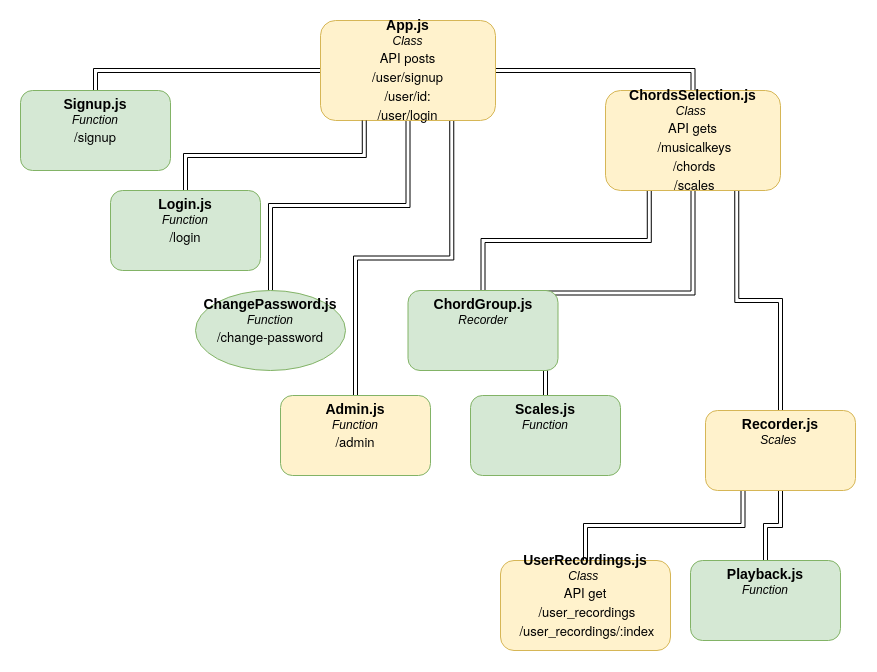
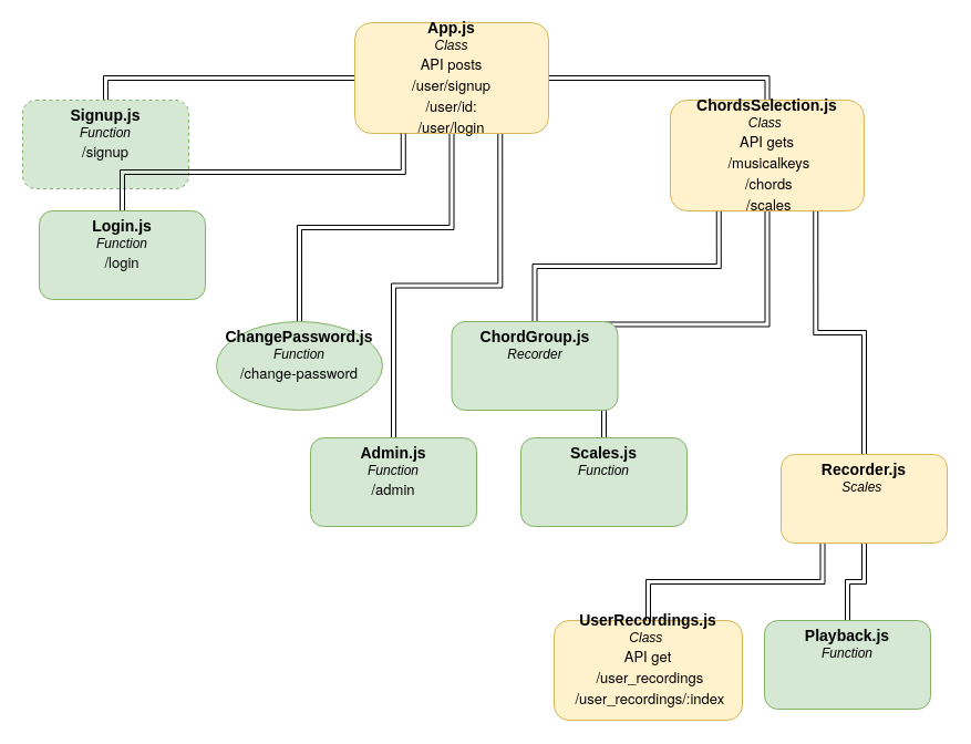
- <mxCell id="19" value="&lt;b&gt;&lt;font style=&quot;font-size: 14px&quot;&gt;Signup.js&lt;/font&gt;&lt;/b&gt;&lt;br&gt;&lt;i&gt;Function&lt;/i&gt;&lt;br&gt;&lt;p class=&quot;p1&quot; style=&quot;margin: 0px ; font-stretch: normal ; font-size: 13px ; line-height: normal ; font-family: &amp;#34;helvetica neue&amp;#34;&quot;&gt;/signup&lt;/p&gt;&lt;p class=&quot;p1&quot; style=&quot;margin: 0px ; font-stretch: normal ; font-size: 13px ; line-height: normal ; font-family: &amp;#34;helvetica neue&amp;#34;&quot;&gt;&lt;br&gt;&lt;/p&gt;" style="rounded=1;whiteSpace=wrap;html=1;fillColor=#d5e8d4;strokeColor=#82b366;align=center;" vertex="1" parent="1"><mxGeometry y="90" width="150" height="80" as="geometry" x="20" /></mxCell>
+ <mxCell id="19" value="&lt;b&gt;&lt;font style=&quot;font-size: 14px&quot;&gt;Signup.js&lt;/font&gt;&lt;/b&gt;&lt;br&gt;&lt;i&gt;Function&lt;/i&gt;&lt;br&gt;&lt;p class=&quot;p1&quot; style=&quot;margin: 0px ; font-stretch: normal ; font-size: 13px ; line-height: normal ; font-family: &amp;#34;helvetica neue&amp;#34;&quot;&gt;/signup&lt;/p&gt;&lt;p class=&quot;p1&quot; style=&quot;margin: 0px ; font-stretch: normal ; font-size: 13px ; line-height: normal ; font-family: &amp;#34;helvetica neue&amp;#34;&quot;&gt;&lt;br&gt;&lt;/p&gt;" style="rounded=1;whiteSpace=wrap;html=1;fillColor=#d5e8d4;strokeColor=#82b366;align=center;dashed=1;" vertex="1" parent="1"><mxGeometry y="90" width="150" height="80" as="geometry" x="20" /></mxCell>
- <mxCell id="21" value="&lt;b&gt;&lt;font style=&quot;font-size: 14px&quot;&gt;Login.js&lt;/font&gt;&lt;/b&gt;&lt;br&gt;&lt;i&gt;Function&lt;/i&gt;&lt;br&gt;&lt;p class=&quot;p1&quot; style=&quot;margin: 0px ; font-stretch: normal ; font-size: 13px ; line-height: normal ; font-family: &amp;#34;helvetica neue&amp;#34;&quot;&gt;/login&lt;/p&gt;&lt;p class=&quot;p1&quot; style=&quot;margin: 0px ; font-stretch: normal ; font-size: 13px ; line-height: normal ; font-family: &amp;#34;helvetica neue&amp;#34;&quot;&gt;&lt;br&gt;&lt;/p&gt;" style="rounded=1;whiteSpace=wrap;html=1;fillColor=#d5e8d4;strokeColor=#82b366;align=center;" vertex="1" parent="1"><mxGeometry x="110" y="190" width="150" height="80" as="geometry" /></mxCell>
+ <mxCell id="21" value="&lt;b&gt;&lt;font style=&quot;font-size: 14px&quot;&gt;Login.js&lt;/font&gt;&lt;/b&gt;&lt;br&gt;&lt;i&gt;Function&lt;/i&gt;&lt;br&gt;&lt;p class=&quot;p1&quot; style=&quot;margin: 0px ; font-stretch: normal ; font-size: 13px ; line-height: normal ; font-family: &amp;#34;helvetica neue&amp;#34;&quot;&gt;/login&lt;/p&gt;&lt;p class=&quot;p1&quot; style=&quot;margin: 0px ; font-stretch: normal ; font-size: 13px ; line-height: normal ; font-family: &amp;#34;helvetica neue&amp;#34;&quot;&gt;&lt;br&gt;&lt;/p&gt;" style="rounded=1;whiteSpace=wrap;html=1;fillColor=#d5e8d4;strokeColor=#82b366;align=center;" vertex="1" parent="1"><mxGeometry x="35" y="190" width="150" height="80" as="geometry" /></mxCell>
- <mxCell id="18" value="&lt;b&gt;&lt;font style=&quot;font-size: 14px&quot;&gt;Admin.js&lt;/font&gt;&lt;/b&gt;&lt;br&gt;&lt;i&gt;Function&lt;/i&gt;&lt;br&gt;&lt;p class=&quot;p1&quot; style=&quot;margin: 0px ; font-stretch: normal ; font-size: 13px ; line-height: normal ; font-family: &amp;#34;helvetica neue&amp;#34;&quot;&gt;/admin&lt;/p&gt;&lt;p class=&quot;p1&quot; style=&quot;margin: 0px ; font-stretch: normal ; font-size: 13px ; line-height: normal ; font-family: &amp;#34;helvetica neue&amp;#34;&quot;&gt;&lt;br&gt;&lt;/p&gt;" style="rounded=1;whiteSpace=wrap;html=1;fillColor=#fff2cc;strokeColor=#82b366;align=center;" vertex="1" parent="1"><mxGeometry x="280" y="395" width="150" height="80" as="geometry" /></mxCell>
+ <mxCell id="18" value="&lt;b&gt;&lt;font style=&quot;font-size: 14px&quot;&gt;Admin.js&lt;/font&gt;&lt;/b&gt;&lt;br&gt;&lt;i&gt;Function&lt;/i&gt;&lt;br&gt;&lt;p class=&quot;p1&quot; style=&quot;margin: 0px ; font-stretch: normal ; font-size: 13px ; line-height: normal ; font-family: &amp;#34;helvetica neue&amp;#34;&quot;&gt;/admin&lt;/p&gt;&lt;p class=&quot;p1&quot; style=&quot;margin: 0px ; font-stretch: normal ; font-size: 13px ; line-height: normal ; font-family: &amp;#34;helvetica neue&amp;#34;&quot;&gt;&lt;br&gt;&lt;/p&gt;" style="rounded=1;whiteSpace=wrap;html=1;fillColor=#d5e8d4;strokeColor=#82b366;align=center;" vertex="1" parent="1"><mxGeometry x="280" y="395" width="150" height="80" as="geometry" /></mxCell>
